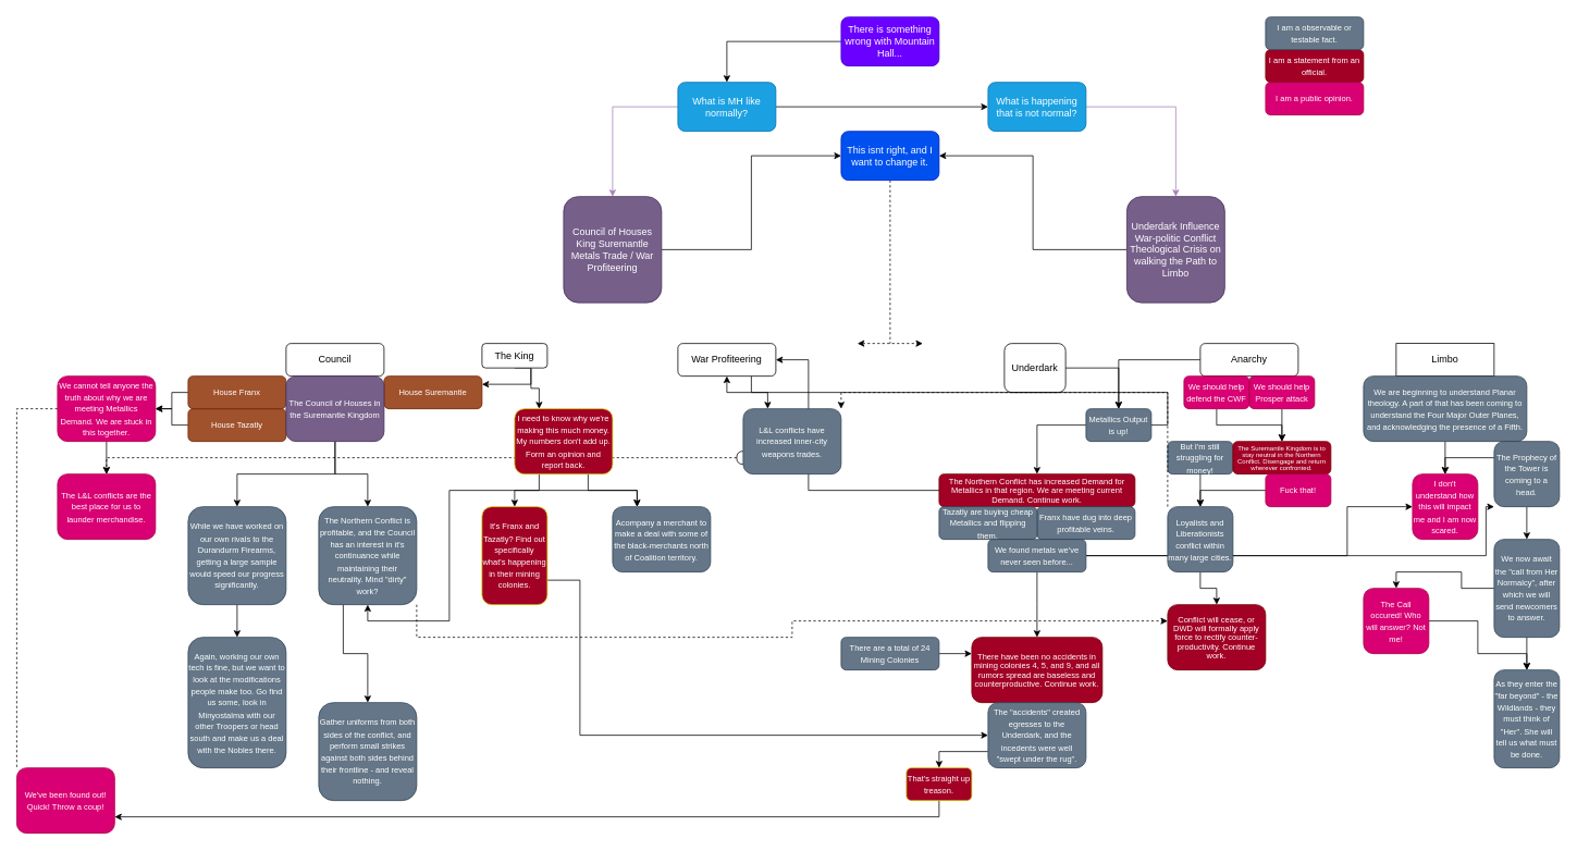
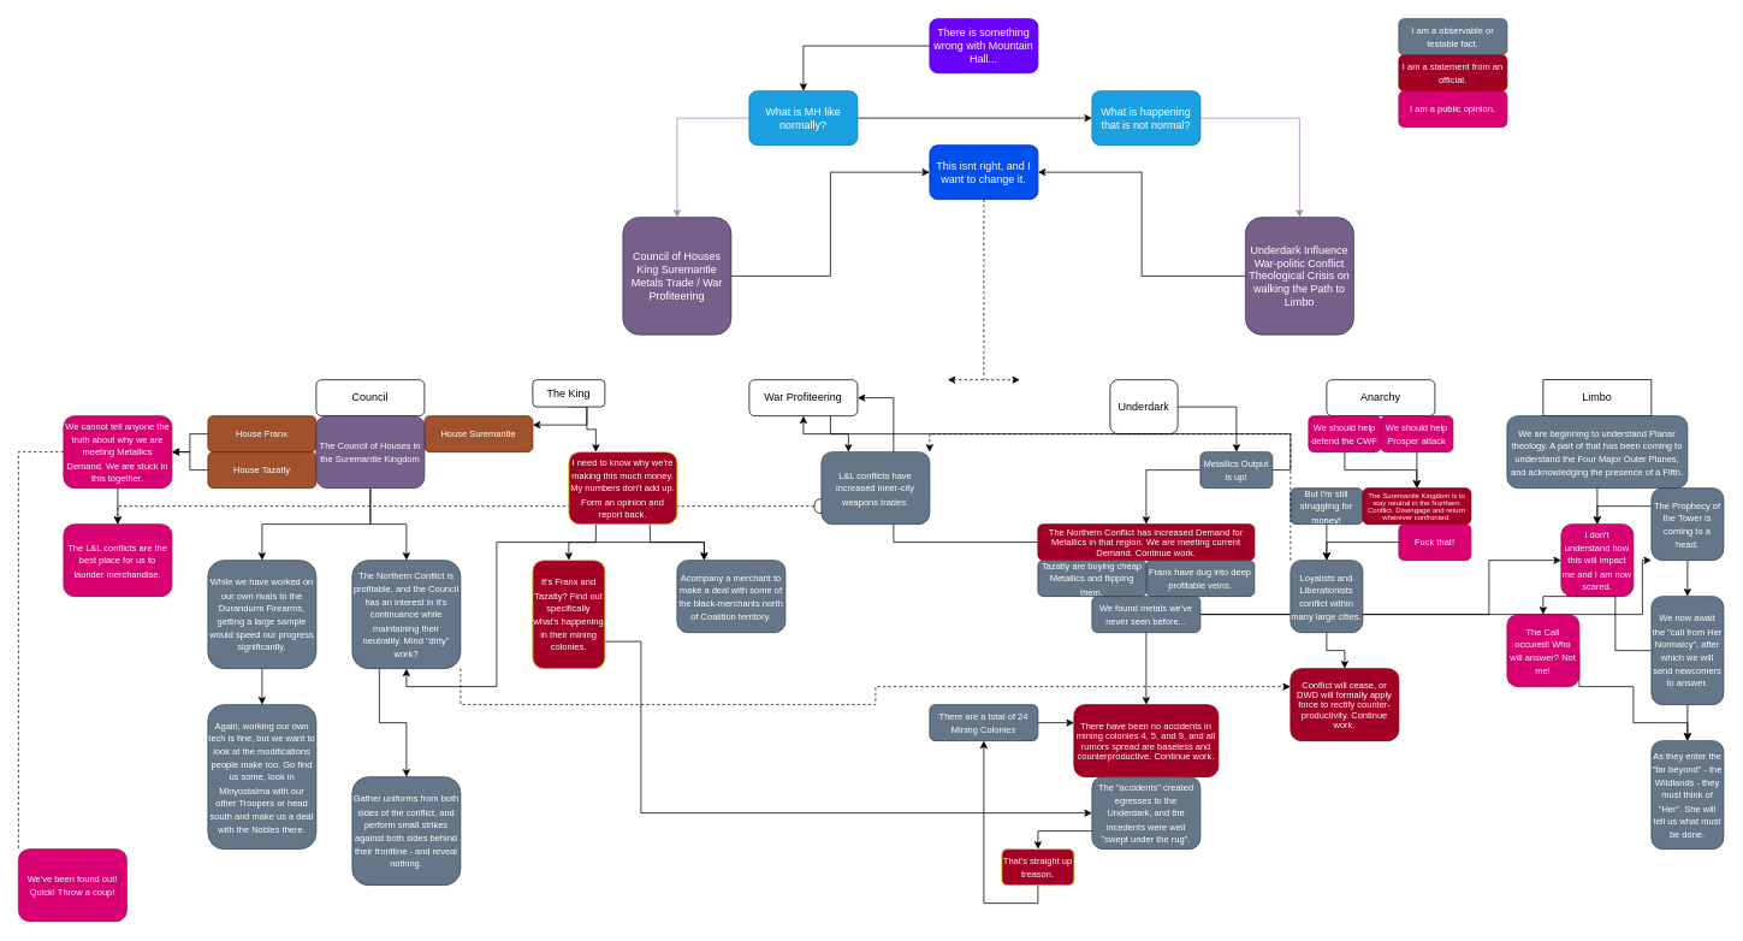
- <mxCell id="25" style="edgeStyle=orthogonalEdgeStyle;rounded=0;orthogonalLoop=1;jettySize=auto;html=1;exitX=0;exitY=0.5;exitDx=0;exitDy=0;entryX=0.5;entryY=0;entryDx=0;entryDy=0;" parent="1" source="26" target="30" edge="1"><mxGeometry relative="1" as="geometry" /></mxCell>
- <mxCell id="71" value="&lt;font style=&quot;font-size: 10px;&quot;&gt;The Call occured! Who will answer? Not me!&lt;/font&gt;" style="rounded=1;whiteSpace=wrap;html=1;fillColor=#d80073;fontColor=#ffffff;strokeColor=#A50040;" parent="1" vertex="1"><mxGeometry x="1670" y="720" width="80" height="80" as="geometry" /></mxCell>
+ <mxCell id="71" value="&lt;font style=&quot;font-size: 10px;&quot;&gt;The Call occured! Who will answer? Not me!&lt;/font&gt;" style="rounded=1;whiteSpace=wrap;html=1;fillColor=#d80073;fontColor=#ffffff;strokeColor=#A50040;" parent="1" vertex="1"><mxGeometry x="1670" y="680" width="80" height="80" as="geometry" /></mxCell>
- <mxCell id="97" style="edgeStyle=orthogonalEdgeStyle;rounded=0;orthogonalLoop=1;jettySize=auto;html=1;exitX=0.5;exitY=1;exitDx=0;exitDy=0;entryX=1;entryY=0.75;entryDx=0;entryDy=0;" parent="1" source="98" target="99" edge="1"><mxGeometry relative="1" as="geometry" /></mxCell>
+ <mxCell id="97" style="edgeStyle=orthogonalEdgeStyle;rounded=0;orthogonalLoop=1;jettySize=auto;html=1;exitX=0.5;exitY=1;exitDx=0;exitDy=0;" parent="1" source="98" target="101" edge="1"><mxGeometry relative="1" as="geometry" /></mxCell>
